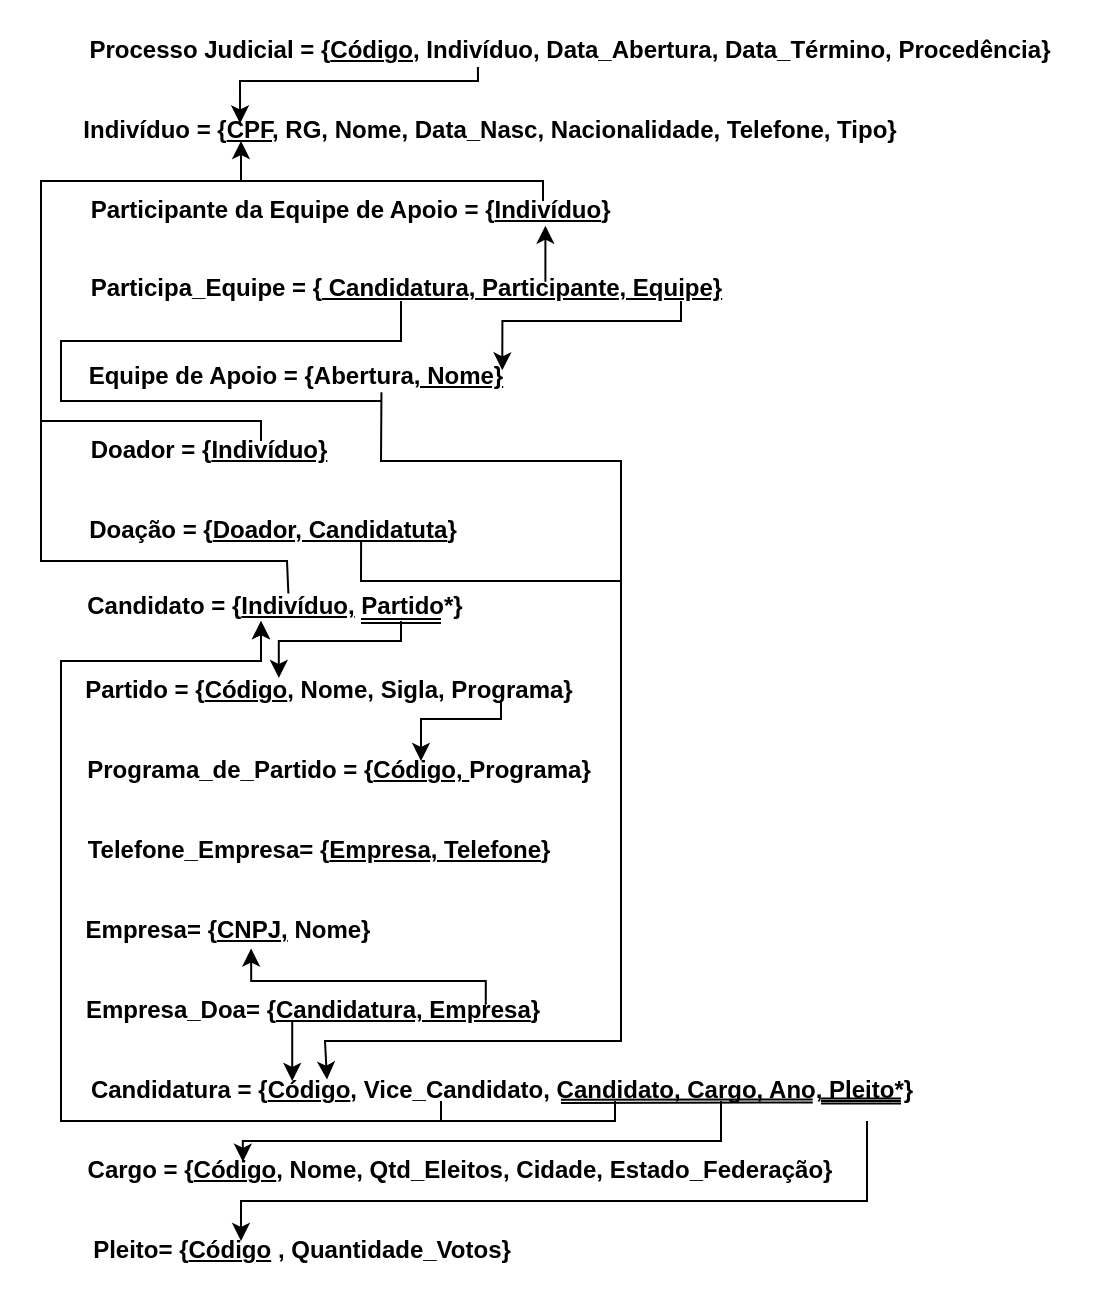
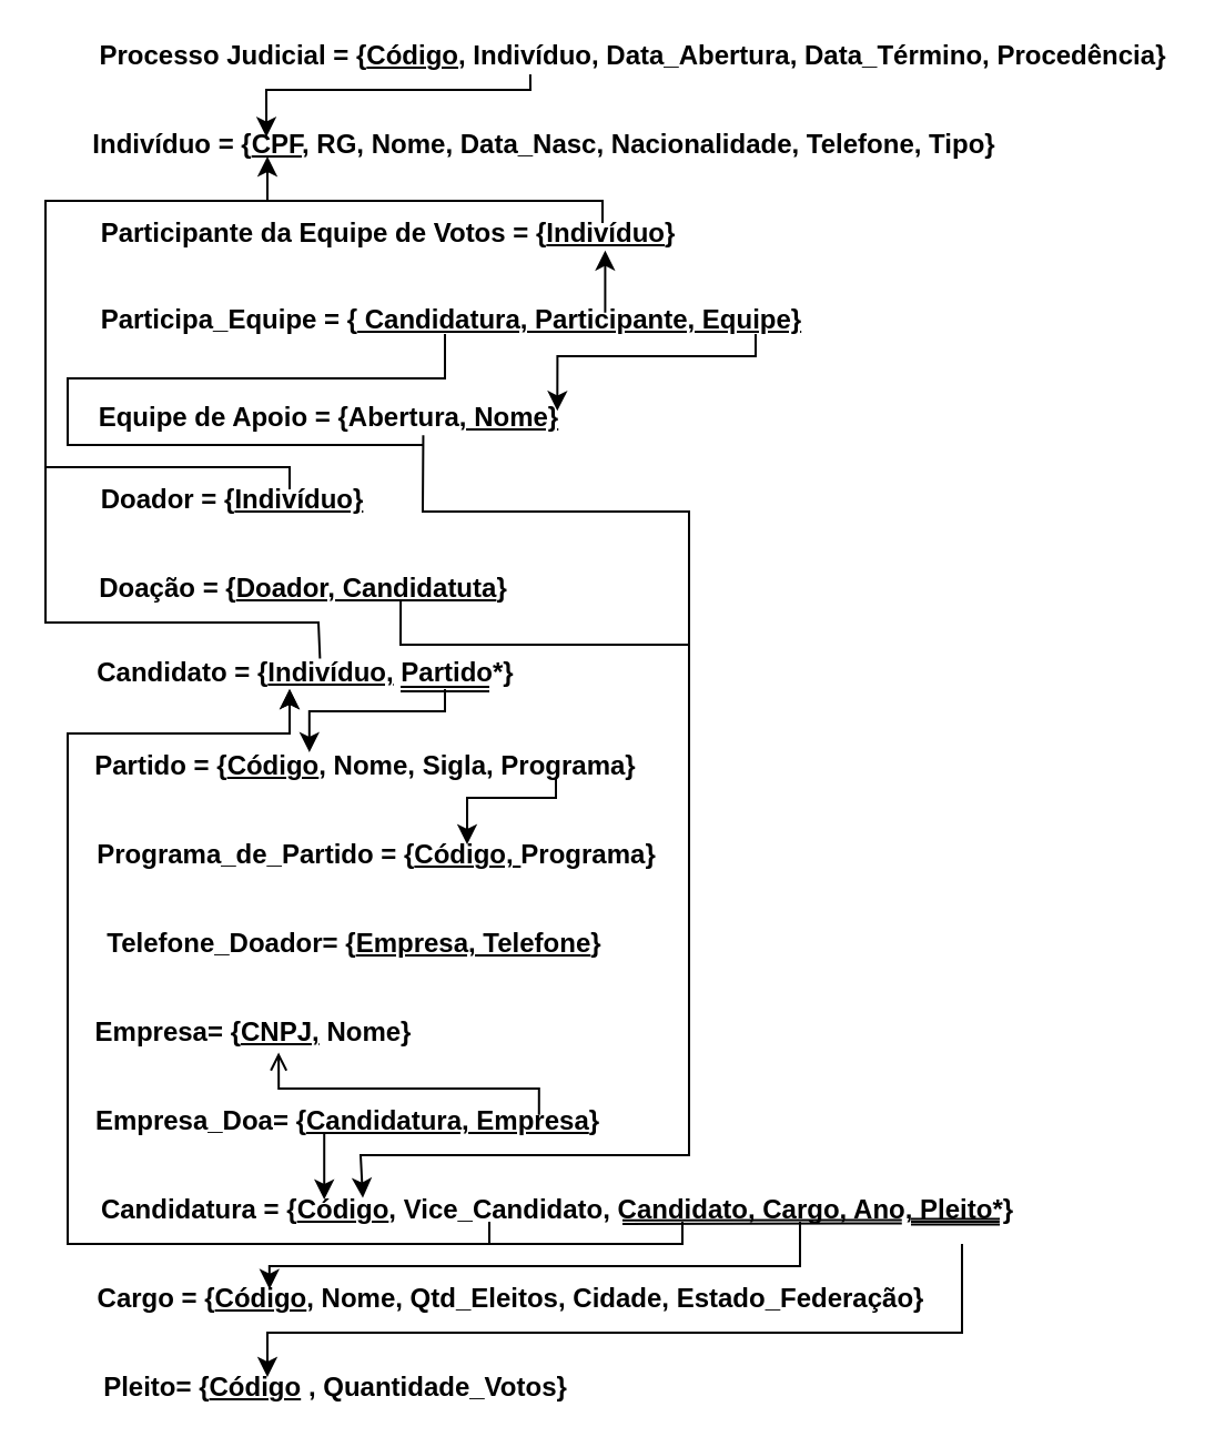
- <mxCell id="4" value="&amp;nbsp;Participante da Equipe de Apoio = {&lt;u style=&quot;&quot;&gt;Indivíduo&lt;/u&gt;&lt;span style=&quot;background-color: initial;&quot;&gt;}&lt;/span&gt;" style="text;html=1;strokeColor=none;fillColor=none;align=left;verticalAlign=middle;whiteSpace=wrap;rounded=0;fontStyle=1" vertex="1" parent="1"><mxGeometry x="40" y="100" width="270" height="10" as="geometry" /></mxCell>
+ <mxCell id="4" value="&amp;nbsp;Participante da Equipe de Votos = {&lt;u style=&quot;&quot;&gt;Indivíduo&lt;/u&gt;&lt;span style=&quot;background-color: initial;&quot;&gt;}&lt;/span&gt;" style="text;html=1;strokeColor=none;fillColor=none;align=left;verticalAlign=middle;whiteSpace=wrap;rounded=0;fontStyle=1" vertex="1" parent="1"><mxGeometry x="40" y="100" width="270" height="10" as="geometry" /></mxCell>
- <mxCell id="30" value="&lt;b&gt;Telefone_Empresa= {&lt;u&gt;Empresa, Telefone&lt;/u&gt;}&lt;/b&gt;" style="text;html=1;strokeColor=none;fillColor=none;align=center;verticalAlign=middle;whiteSpace=wrap;rounded=0;" vertex="1" parent="1"><mxGeometry x="42" y="420" width="235" height="10" as="geometry" /></mxCell>
+ <mxCell id="30" value="&lt;b&gt;Telefone_Doador= {&lt;u&gt;Empresa, Telefone&lt;/u&gt;}&lt;/b&gt;" style="text;html=1;strokeColor=none;fillColor=none;align=center;verticalAlign=middle;whiteSpace=wrap;rounded=0;" vertex="1" parent="1"><mxGeometry x="42" y="420" width="235" height="10" as="geometry" /></mxCell>
- <mxCell id="18" value="" style="edgeStyle=orthogonalEdgeStyle;rounded=0;orthogonalLoop=1;jettySize=auto;html=1;entryX=0.577;entryY=1.375;entryDx=0;entryDy=0;entryPerimeter=0;exitX=0.874;exitY=0.188;exitDx=0;exitDy=0;exitPerimeter=0;" edge="1" parent="1" source="20" target="16"><mxGeometry relative="1" as="geometry"><Array as="points"><mxPoint x="242" y="490" /><mxPoint x="125" y="490" /></Array></mxGeometry></mxCell>
+ <mxCell id="18" value="" style="edgeStyle=orthogonalEdgeStyle;rounded=0;orthogonalLoop=1;jettySize=auto;html=1;entryX=0.577;entryY=1.375;entryDx=0;entryDy=0;entryPerimeter=0;exitX=0.874;exitY=0.188;exitDx=0;exitDy=0;exitPerimeter=0;endArrow=open;" edge="1" parent="1" source="20" target="16"><mxGeometry relative="1" as="geometry"><Array as="points"><mxPoint x="242" y="490" /><mxPoint x="125" y="490" /></Array></mxGeometry></mxCell>
